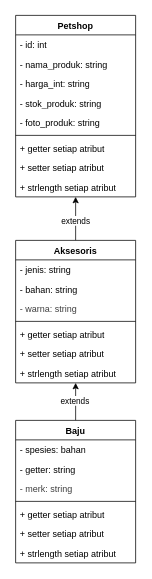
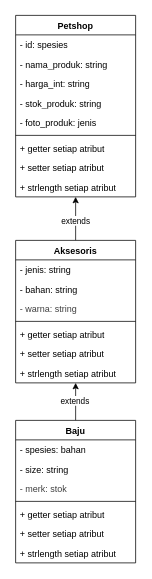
- <mxCell id="3" value="&lt;span style=&quot;color: rgb(0, 0, 0);&quot;&gt;- id: int&lt;/span&gt;" style="text;strokeColor=none;fillColor=none;align=left;verticalAlign=top;spacingLeft=4;spacingRight=4;overflow=hidden;rotatable=0;points=[[0,0.5],[1,0.5]];portConstraint=eastwest;whiteSpace=wrap;html=1;" parent="2" vertex="1"><mxGeometry y="26" width="160" height="26" as="geometry" /></mxCell>
+ <mxCell id="3" value="&lt;span style=&quot;color: rgb(0, 0, 0);&quot;&gt;- id: spesies&lt;/span&gt;" style="text;strokeColor=none;fillColor=none;align=left;verticalAlign=top;spacingLeft=4;spacingRight=4;overflow=hidden;rotatable=0;points=[[0,0.5],[1,0.5]];portConstraint=eastwest;whiteSpace=wrap;html=1;" parent="2" vertex="1"><mxGeometry y="26" width="160" height="26" as="geometry" /></mxCell>
- <mxCell id="7" value="&lt;span style=&quot;color: rgb(0, 0, 0);&quot;&gt;- foto_produk: string&lt;/span&gt;" style="text;strokeColor=none;fillColor=none;align=left;verticalAlign=top;spacingLeft=4;spacingRight=4;overflow=hidden;rotatable=0;points=[[0,0.5],[1,0.5]];portConstraint=eastwest;whiteSpace=wrap;html=1;" parent="2" vertex="1"><mxGeometry y="130" width="160" height="26" as="geometry" /></mxCell>
+ <mxCell id="7" value="&lt;span style=&quot;color: rgb(0, 0, 0);&quot;&gt;- foto_produk: jenis&lt;/span&gt;" style="text;strokeColor=none;fillColor=none;align=left;verticalAlign=top;spacingLeft=4;spacingRight=4;overflow=hidden;rotatable=0;points=[[0,0.5],[1,0.5]];portConstraint=eastwest;whiteSpace=wrap;html=1;" parent="2" vertex="1"><mxGeometry y="130" width="160" height="26" as="geometry" /></mxCell>
- <mxCell id="26" value="&lt;span style=&quot;color: rgb(0, 0, 0);&quot;&gt;- getter: string&lt;/span&gt;" style="text;strokeColor=none;fillColor=none;align=left;verticalAlign=top;spacingLeft=4;spacingRight=4;overflow=hidden;rotatable=0;points=[[0,0.5],[1,0.5]];portConstraint=eastwest;whiteSpace=wrap;html=1;" parent="24" vertex="1"><mxGeometry y="52" width="160" height="26" as="geometry" /></mxCell>
+ <mxCell id="26" value="&lt;span style=&quot;color: rgb(0, 0, 0);&quot;&gt;- size: string&lt;/span&gt;" style="text;strokeColor=none;fillColor=none;align=left;verticalAlign=top;spacingLeft=4;spacingRight=4;overflow=hidden;rotatable=0;points=[[0,0.5],[1,0.5]];portConstraint=eastwest;whiteSpace=wrap;html=1;" parent="24" vertex="1"><mxGeometry y="52" width="160" height="26" as="geometry" /></mxCell>
- <mxCell id="27" value="&lt;span style=&quot;color: rgb(63, 63, 63);&quot;&gt;- merk: string&lt;/span&gt;" style="text;strokeColor=none;fillColor=none;align=left;verticalAlign=top;spacingLeft=4;spacingRight=4;overflow=hidden;rotatable=0;points=[[0,0.5],[1,0.5]];portConstraint=eastwest;whiteSpace=wrap;html=1;" parent="24" vertex="1"><mxGeometry y="78" width="160" height="26" as="geometry" /></mxCell>
+ <mxCell id="27" value="&lt;span style=&quot;color: rgb(63, 63, 63);&quot;&gt;- merk: stok&lt;/span&gt;" style="text;strokeColor=none;fillColor=none;align=left;verticalAlign=top;spacingLeft=4;spacingRight=4;overflow=hidden;rotatable=0;points=[[0,0.5],[1,0.5]];portConstraint=eastwest;whiteSpace=wrap;html=1;" parent="24" vertex="1"><mxGeometry y="78" width="160" height="26" as="geometry" /></mxCell>
